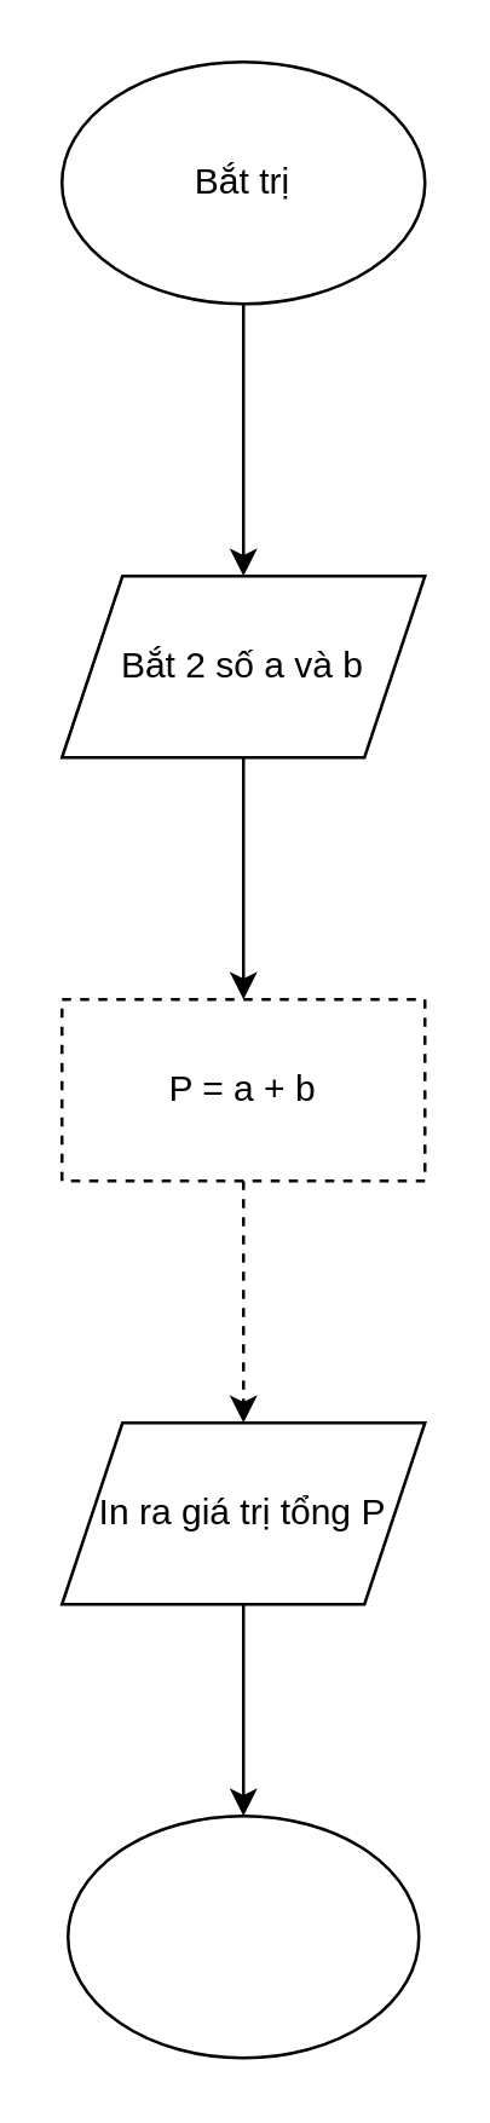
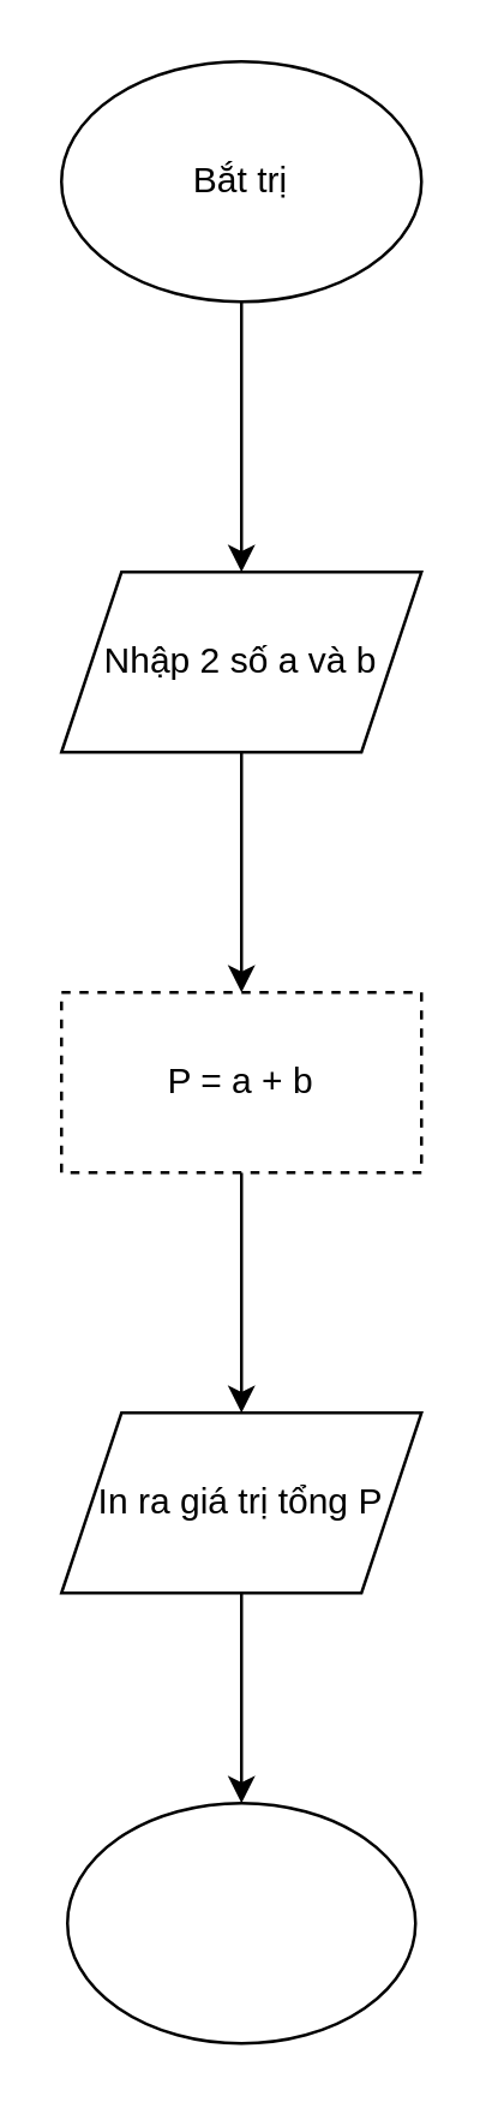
- <mxCell id="5" value="Bắt 2 số a và b" style="shape=parallelogram;perimeter=parallelogramPerimeter;whiteSpace=wrap;html=1;fixedSize=1;" vertex="1" parent="1"><mxGeometry x="20" y="190" width="120" height="60" as="geometry" /></mxCell>
+ <mxCell id="5" value="Nhập 2 số a và b" style="shape=parallelogram;perimeter=parallelogramPerimeter;whiteSpace=wrap;html=1;fixedSize=1;" vertex="1" parent="1"><mxGeometry x="20" y="190" width="120" height="60" as="geometry" /></mxCell>
- <mxCell id="6" value="" style="edgeStyle=orthogonalEdgeStyle;rounded=0;orthogonalLoop=1;jettySize=auto;html=1;dashed=1;" edge="1" parent="1" source="7" target="9"><mxGeometry relative="1" as="geometry" /></mxCell>
+ <mxCell id="6" value="" style="edgeStyle=orthogonalEdgeStyle;rounded=0;orthogonalLoop=1;jettySize=auto;html=1;" edge="1" parent="1" source="7" target="9"><mxGeometry relative="1" as="geometry" /></mxCell>
